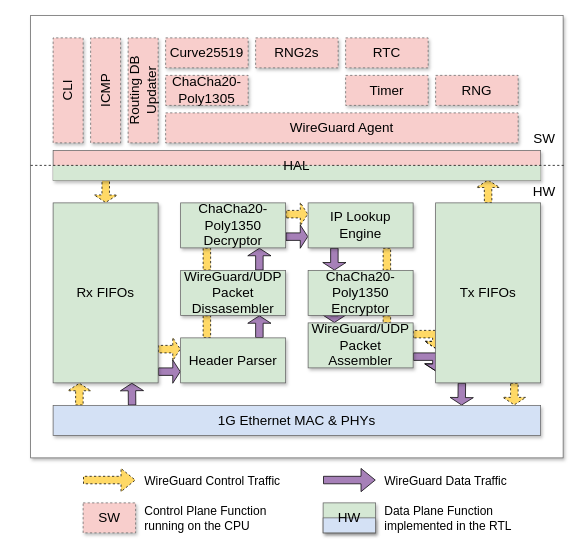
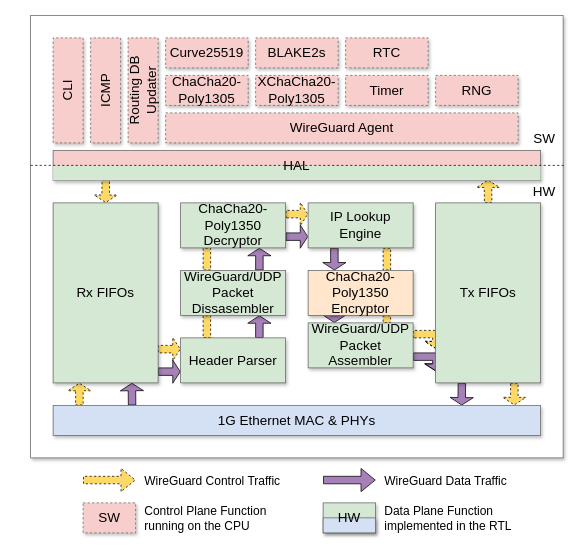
- <mxCell id="18" value="&lt;div&gt;RNG2s&lt;/div&gt;" style="whiteSpace=wrap;html=1;shadow=1;fontSize=18;fillColor=#F8CECC;strokeColor=#666666;dashed=1;" vertex="1" parent="1"><mxGeometry x="340" y="50" width="110" height="40" as="geometry" /></mxCell>
+ <mxCell id="18" value="&lt;div&gt;BLAKE2s&lt;/div&gt;" style="whiteSpace=wrap;html=1;shadow=1;fontSize=18;fillColor=#F8CECC;strokeColor=#666666;dashed=1;" vertex="1" parent="1"><mxGeometry x="340" y="50" width="110" height="40" as="geometry" /></mxCell>
+ <mxCell id="19" value="&lt;div&gt;XChaCha20-Poly1305&lt;/div&gt;" style="whiteSpace=wrap;html=1;shadow=1;fontSize=18;fillColor=#F8CECC;strokeColor=#666666;dashed=1;" vertex="1" parent="1"><mxGeometry x="340" y="100" width="110" height="40" as="geometry" /></mxCell>
- <mxCell id="41" value="ChaCha20-Poly1350 Encryptor" style="whiteSpace=wrap;html=1;shadow=1;fontSize=18;fillColor=#D5E8D4;strokeColor=#666666;" vertex="1" parent="1"><mxGeometry x="410" y="360" width="140" height="60" as="geometry" /></mxCell>
+ <mxCell id="41" value="ChaCha20-Poly1350 Encryptor" style="whiteSpace=wrap;html=1;shadow=1;fontSize=18;fillColor=#ffe6cc;strokeColor=#666666;" vertex="1" parent="1"><mxGeometry x="410" y="360" width="140" height="60" as="geometry" /></mxCell>
